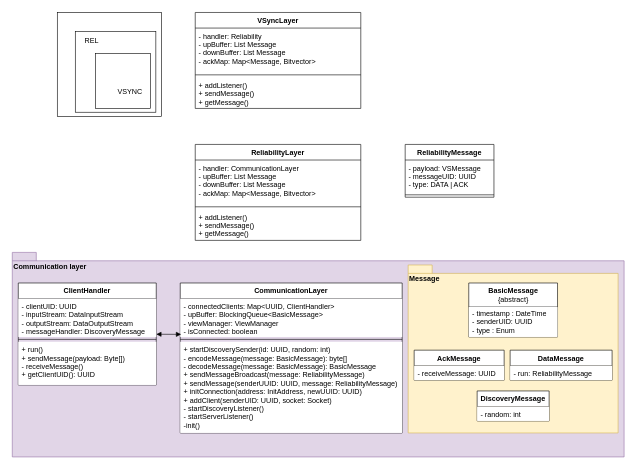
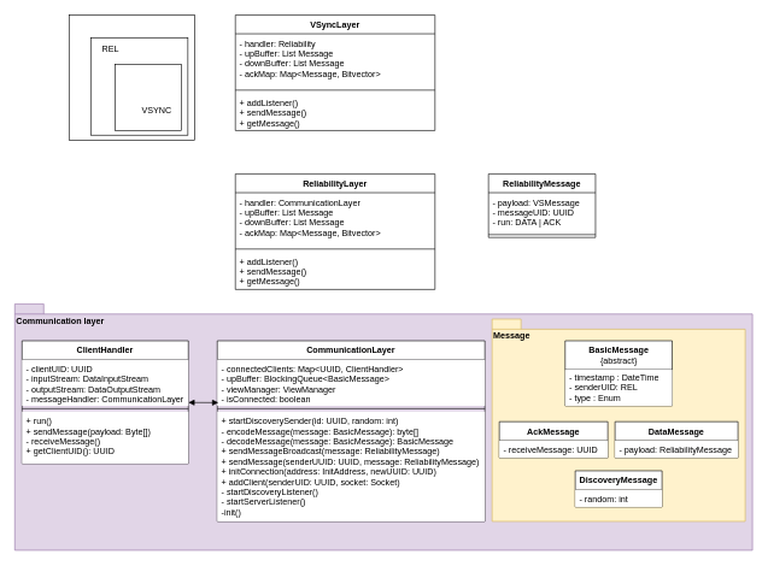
- <mxCell id="7" value="- payload: VSMessage&#10;- messageUID: UUID&#10;- type: DATA | ACK" style="text;strokeColor=none;fillColor=none;align=left;verticalAlign=top;spacingLeft=4;spacingRight=4;overflow=hidden;rotatable=0;points=[[0,0.5],[1,0.5]];portConstraint=eastwest;" parent="6" vertex="1"><mxGeometry y="26" width="148" height="54" as="geometry" /></mxCell>
+ <mxCell id="7" value="- payload: VSMessage&#10;- messageUID: UUID&#10;- run: DATA | ACK" style="text;strokeColor=none;fillColor=none;align=left;verticalAlign=top;spacingLeft=4;spacingRight=4;overflow=hidden;rotatable=0;points=[[0,0.5],[1,0.5]];portConstraint=eastwest;" parent="6" vertex="1"><mxGeometry y="26" width="148" height="54" as="geometry" /></mxCell>
- <mxCell id="26" value="- clientUID: UUID&#10;- inputStream: DataInputStream&#10;- outputStream: DataOutputStream&#10;- messageHandler: DiscoveryMessage" style="text;strokeColor=none;fillColor=default;align=left;verticalAlign=top;spacingLeft=4;spacingRight=4;overflow=hidden;rotatable=0;points=[[0,0.5],[1,0.5]];portConstraint=eastwest;" parent="25" vertex="1"><mxGeometry y="26" width="230" height="64" as="geometry" /></mxCell>
+ <mxCell id="26" value="- clientUID: UUID&#10;- inputStream: DataInputStream&#10;- outputStream: DataOutputStream&#10;- messageHandler: CommunicationLayer" style="text;strokeColor=none;fillColor=default;align=left;verticalAlign=top;spacingLeft=4;spacingRight=4;overflow=hidden;rotatable=0;points=[[0,0.5],[1,0.5]];portConstraint=eastwest;" parent="25" vertex="1"><mxGeometry y="26" width="230" height="64" as="geometry" /></mxCell>
- <mxCell id="36" value="- timestamp : DateTime&lt;br&gt;- senderUID: UUID&lt;br&gt;- type : Enum" style="text;html=1;strokeColor=none;fillColor=default;align=left;verticalAlign=middle;spacingLeft=4;spacingRight=4;overflow=hidden;rotatable=0;points=[[0,0.5],[1,0.5]];portConstraint=eastwest;" parent="35" vertex="1"><mxGeometry y="40" width="148" height="50" as="geometry" /></mxCell>
+ <mxCell id="36" value="- timestamp : DateTime&lt;br&gt;- senderUID: REL&lt;br&gt;- type : Enum" style="text;html=1;strokeColor=none;fillColor=default;align=left;verticalAlign=middle;spacingLeft=4;spacingRight=4;overflow=hidden;rotatable=0;points=[[0,0.5],[1,0.5]];portConstraint=eastwest;" parent="35" vertex="1"><mxGeometry y="40" width="148" height="50" as="geometry" /></mxCell>
- <mxCell id="38" value="- run: ReliabilityMessage" style="text;strokeColor=none;fillColor=default;align=left;verticalAlign=top;spacingLeft=4;spacingRight=4;overflow=hidden;rotatable=0;points=[[0,0.5],[1,0.5]];portConstraint=eastwest;" vertex="1" parent="37"><mxGeometry y="26" width="170" height="24" as="geometry" /></mxCell>
+ <mxCell id="38" value="- payload: ReliabilityMessage" style="text;strokeColor=none;fillColor=default;align=left;verticalAlign=top;spacingLeft=4;spacingRight=4;overflow=hidden;rotatable=0;points=[[0,0.5],[1,0.5]];portConstraint=eastwest;" vertex="1" parent="37"><mxGeometry y="26" width="170" height="24" as="geometry" /></mxCell>
